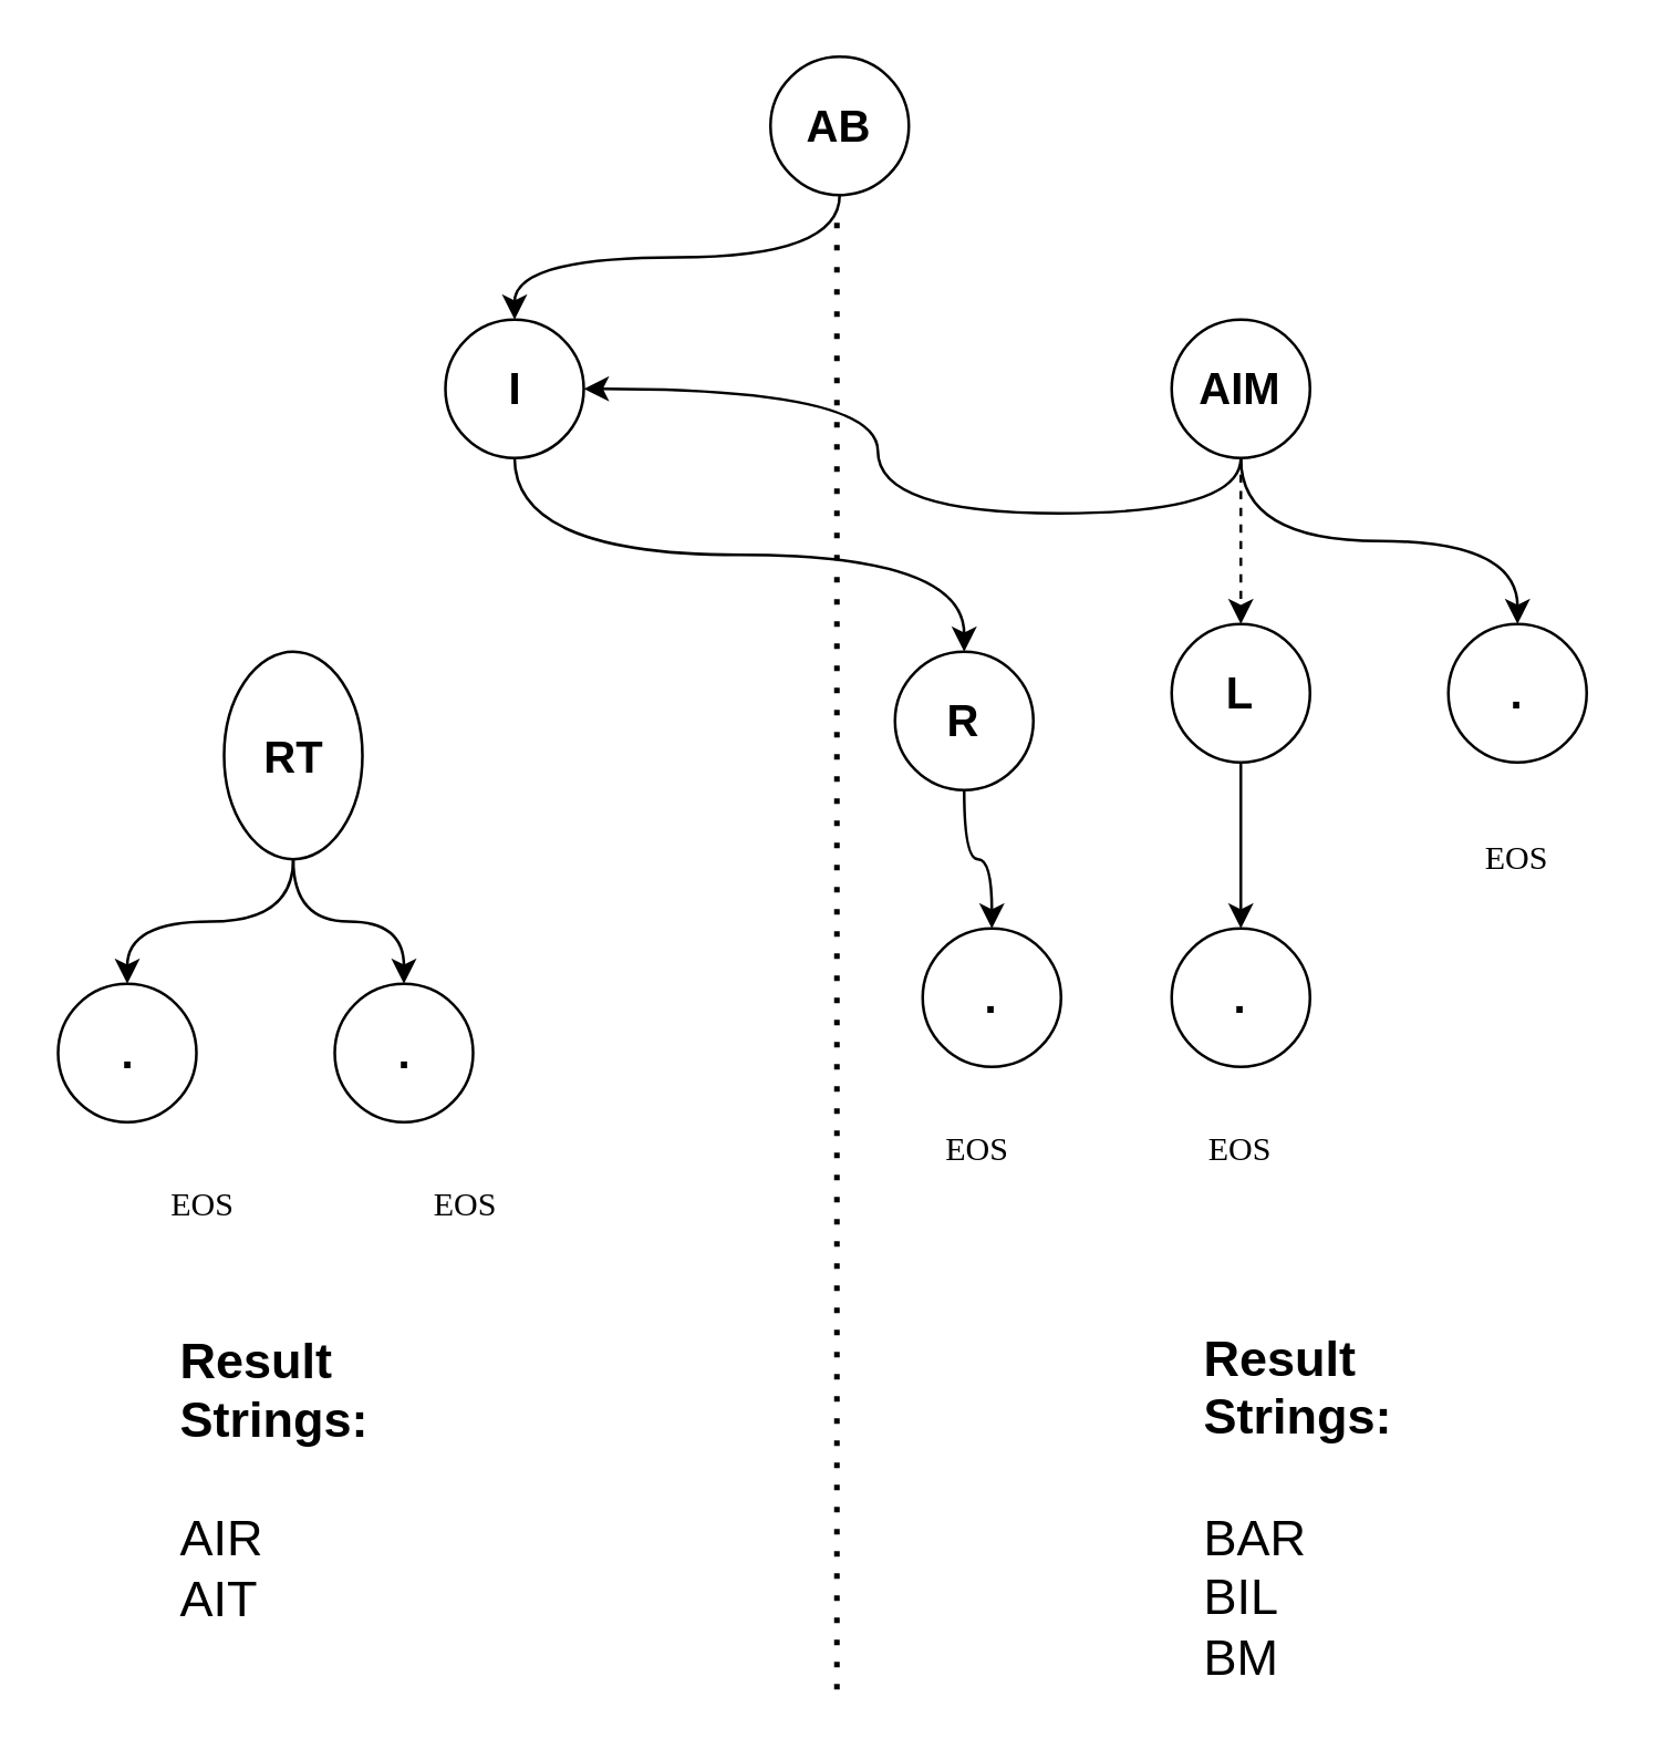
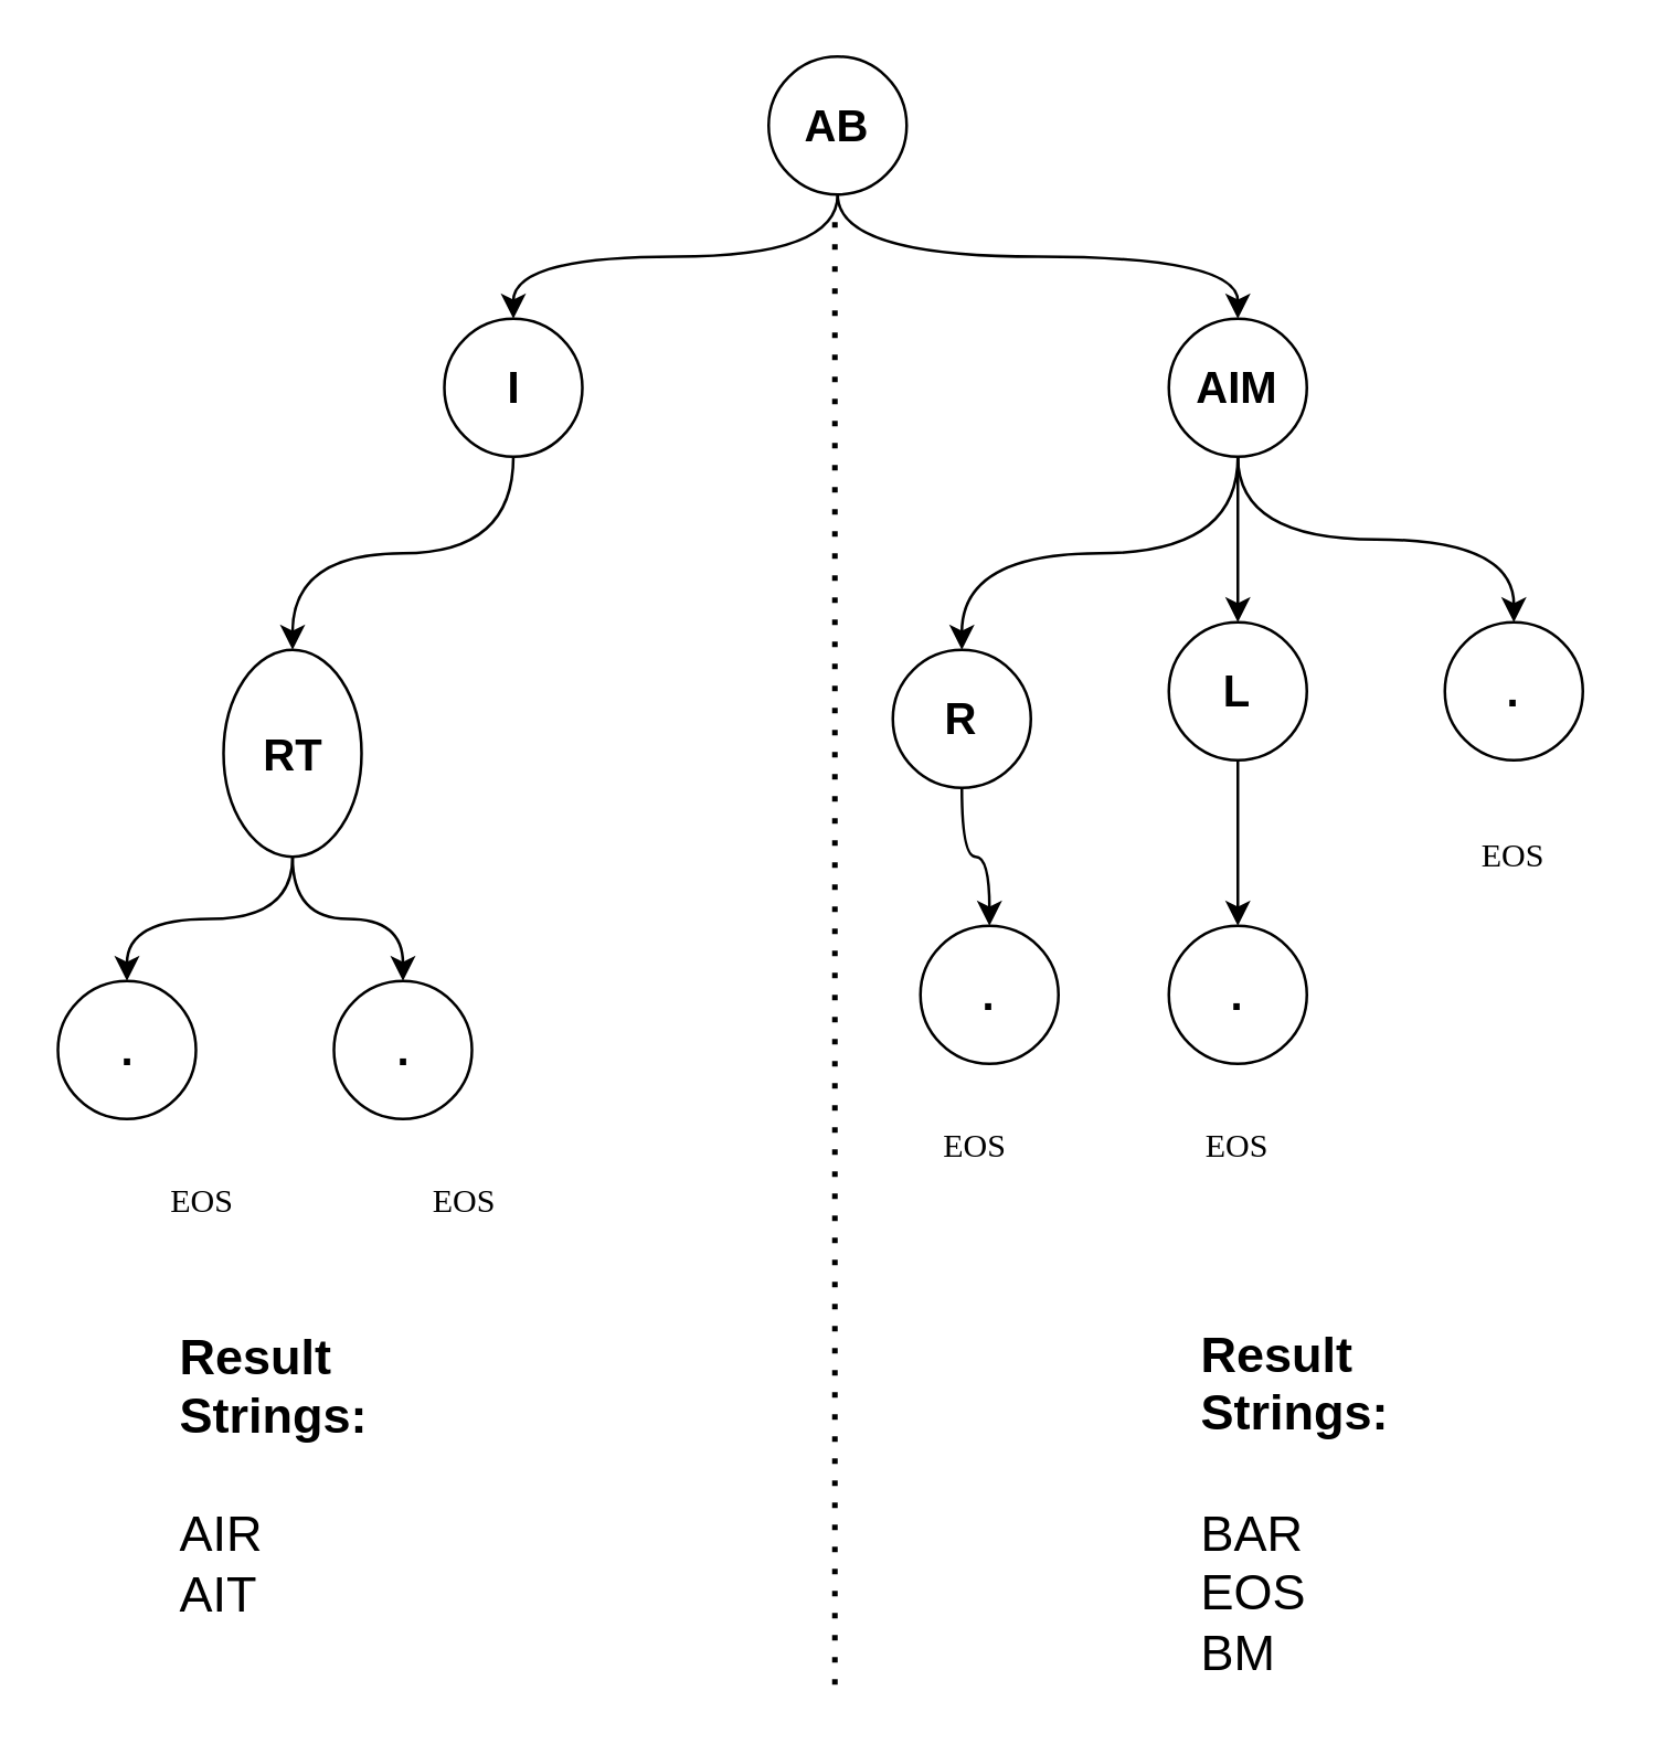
+ <mxCell id="3" style="edgeStyle=orthogonalEdgeStyle;rounded=0;orthogonalLoop=1;jettySize=auto;html=1;exitX=0.5;exitY=1;exitDx=0;exitDy=0;entryX=0.5;entryY=0;entryDx=0;entryDy=0;curved=1;" edge="1" parent="1" source="4" target="17"><mxGeometry relative="1" as="geometry" /></mxCell>
- <mxCell id="14" style="edgeStyle=orthogonalEdgeStyle;rounded=0;orthogonalLoop=1;jettySize=auto;html=1;exitX=0.5;exitY=1;exitDx=0;exitDy=0;curved=1;" edge="1" parent="1" source="17" target="6"><mxGeometry relative="1" as="geometry" /></mxCell>
+ <mxCell id="14" style="edgeStyle=orthogonalEdgeStyle;rounded=0;orthogonalLoop=1;jettySize=auto;html=1;exitX=0.5;exitY=1;exitDx=0;exitDy=0;entryX=0.5;entryY=0;entryDx=0;entryDy=0;curved=1;" edge="1" parent="1" source="17" target="8"><mxGeometry relative="1" as="geometry" /></mxCell>
- <mxCell id="5" style="edgeStyle=orthogonalEdgeStyle;rounded=0;orthogonalLoop=1;jettySize=auto;html=1;exitX=0.5;exitY=1;exitDx=0;exitDy=0;curved=1;" edge="1" parent="1" source="6" target="8"><mxGeometry relative="1" as="geometry" /></mxCell>
+ <mxCell id="5" style="edgeStyle=orthogonalEdgeStyle;rounded=0;orthogonalLoop=1;jettySize=auto;html=1;exitX=0.5;exitY=1;exitDx=0;exitDy=0;entryX=0.5;entryY=0;entryDx=0;entryDy=0;curved=1;" edge="1" parent="1" source="6" target="11"><mxGeometry relative="1" as="geometry" /></mxCell>
- <mxCell id="15" style="edgeStyle=orthogonalEdgeStyle;rounded=0;orthogonalLoop=1;jettySize=auto;html=1;exitX=0.5;exitY=1;exitDx=0;exitDy=0;curved=1;dashed=1;" edge="1" parent="1" source="17" target="19"><mxGeometry relative="1" as="geometry" /></mxCell>
+ <mxCell id="15" style="edgeStyle=orthogonalEdgeStyle;rounded=0;orthogonalLoop=1;jettySize=auto;html=1;exitX=0.5;exitY=1;exitDx=0;exitDy=0;curved=1;" edge="1" parent="1" source="17" target="19"><mxGeometry relative="1" as="geometry" /></mxCell>
- <mxCell id="29" value="&lt;font style=&quot;font-size: 18px;&quot;&gt;&lt;b&gt;Result Strings:&lt;br&gt;&lt;/b&gt;&lt;br&gt;BAR&lt;br&gt;BIL&lt;br&gt;BM&lt;br&gt;&lt;/font&gt;" style="text;html=1;strokeColor=none;fillColor=none;align=left;verticalAlign=middle;whiteSpace=wrap;rounded=0;" vertex="1" parent="1"><mxGeometry x="433" y="480" width="75" height="130" as="geometry" /></mxCell>
+ <mxCell id="29" value="&lt;font style=&quot;font-size: 18px;&quot;&gt;&lt;b&gt;Result Strings:&lt;br&gt;&lt;/b&gt;&lt;br&gt;BAR&lt;br&gt;EOS&lt;br&gt;BM&lt;br&gt;&lt;/font&gt;" style="text;html=1;strokeColor=none;fillColor=none;align=left;verticalAlign=middle;whiteSpace=wrap;rounded=0;" vertex="1" parent="1"><mxGeometry x="433" y="480" width="75" height="130" as="geometry" /></mxCell>
